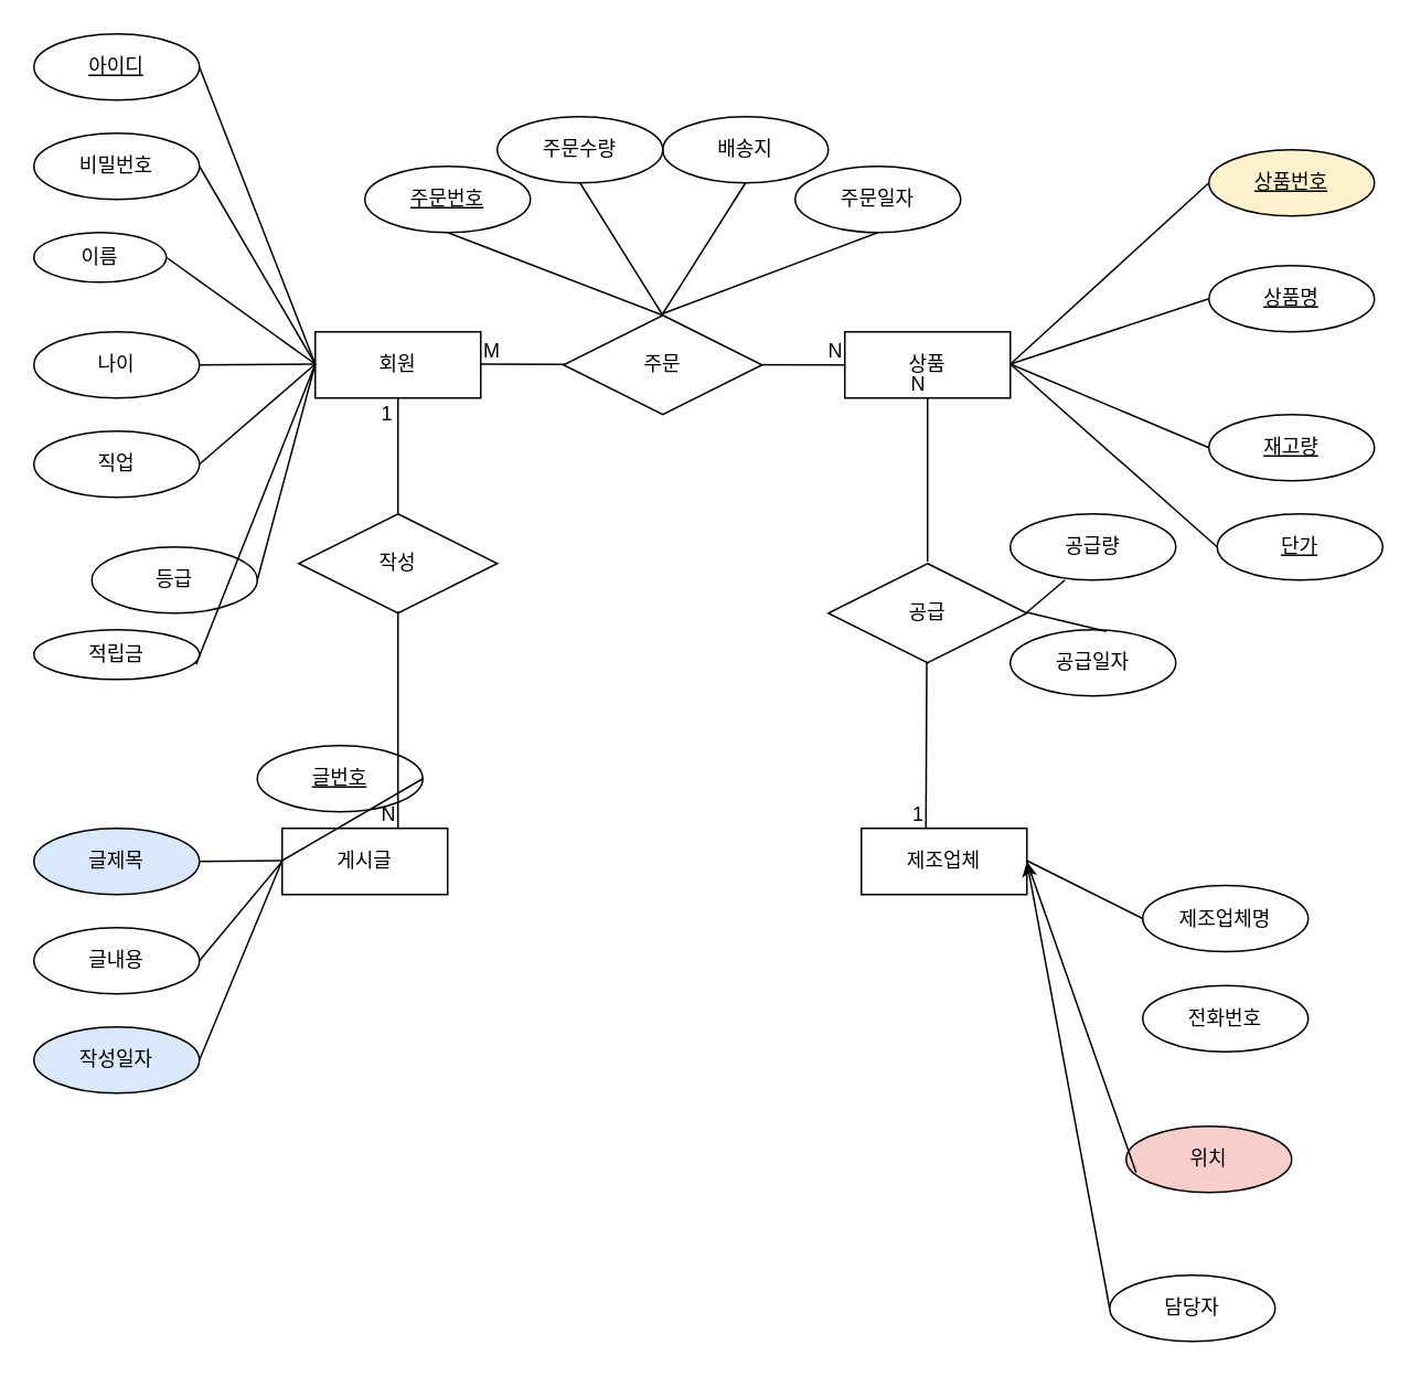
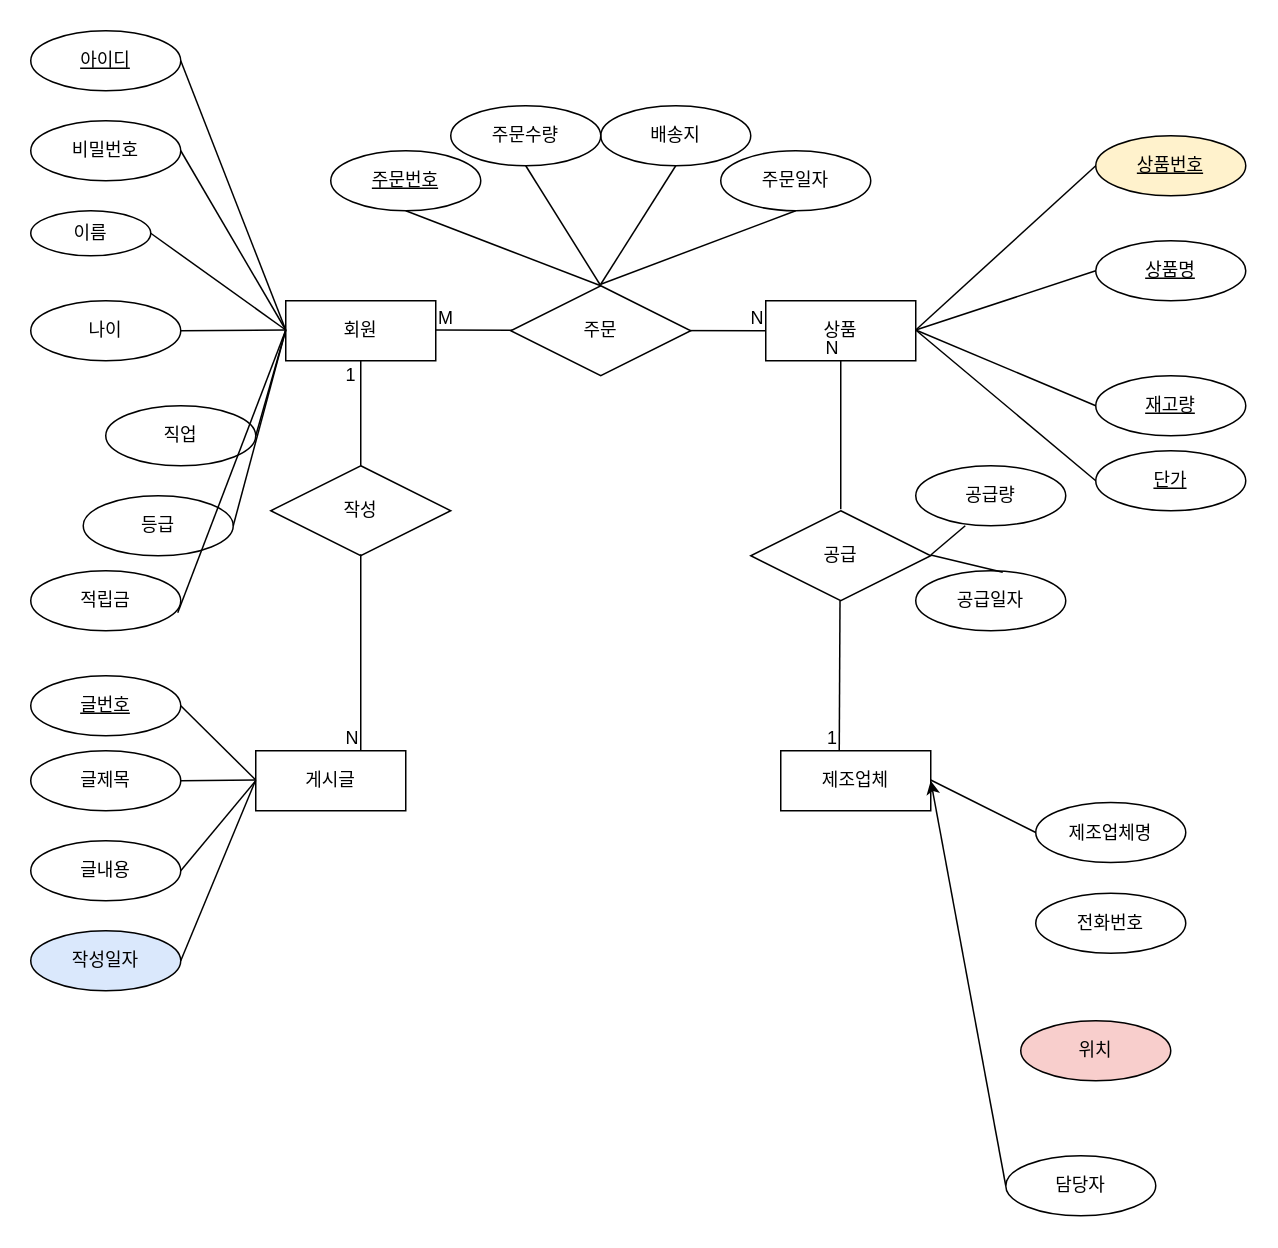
- <mxCell id="8" value="직업" style="ellipse;whiteSpace=wrap;html=1;align=center;" vertex="1" parent="1"><mxGeometry x="20" y="260" width="100" height="40" as="geometry" /></mxCell>
+ <mxCell id="8" value="직업" style="ellipse;whiteSpace=wrap;html=1;align=center;" vertex="1" parent="1"><mxGeometry x="70" y="270" width="100" height="40" as="geometry" /></mxCell>
- <mxCell id="14" value="단가" style="ellipse;whiteSpace=wrap;html=1;align=center;fontStyle=4;" vertex="1" parent="1"><mxGeometry x="735" y="310" width="100" height="40" as="geometry" /></mxCell>
+ <mxCell id="14" value="단가" style="ellipse;whiteSpace=wrap;html=1;align=center;fontStyle=4;" vertex="1" parent="1"><mxGeometry x="730" y="300" width="100" height="40" as="geometry" /></mxCell>
- <mxCell id="10" value="적립금" style="ellipse;whiteSpace=wrap;html=1;align=center;" vertex="1" parent="1"><mxGeometry x="20" y="380" width="100" height="30" as="geometry" /></mxCell>
+ <mxCell id="10" value="적립금" style="ellipse;whiteSpace=wrap;html=1;align=center;" vertex="1" parent="1"><mxGeometry x="20" y="380" width="100" height="40" as="geometry" /></mxCell>
- <mxCell id="33" value="글번호" style="ellipse;whiteSpace=wrap;html=1;align=center;fontStyle=4;" vertex="1" parent="1"><mxGeometry x="155" y="450" width="100" height="40" as="geometry" /></mxCell>
+ <mxCell id="33" value="글번호" style="ellipse;whiteSpace=wrap;html=1;align=center;fontStyle=4;" vertex="1" parent="1"><mxGeometry x="20" y="450" width="100" height="40" as="geometry" /></mxCell>
- <mxCell id="36" value="글제목" style="ellipse;whiteSpace=wrap;html=1;align=center;fillColor=#dae8fc;" vertex="1" parent="1"><mxGeometry x="20" y="500" width="100" height="40" as="geometry" /></mxCell>
+ <mxCell id="36" value="글제목" style="ellipse;whiteSpace=wrap;html=1;align=center;" vertex="1" parent="1"><mxGeometry x="20" y="500" width="100" height="40" as="geometry" /></mxCell>
- <mxCell id="30" value="" style="endArrow=none;html=1;rounded=0;exitX=0.06;exitY=0.7;exitDx=0;exitDy=0;entryX=1;entryY=0.5;entryDx=0;entryDy=0;exitPerimeter=0;" edge="1" parent="1" source="28" target="26"><mxGeometry relative="1" as="geometry"><mxPoint x="360" y="519.5" as="sourcePoint" /><mxPoint x="520" y="519.5" as="targetPoint" /></mxGeometry></mxCell>
